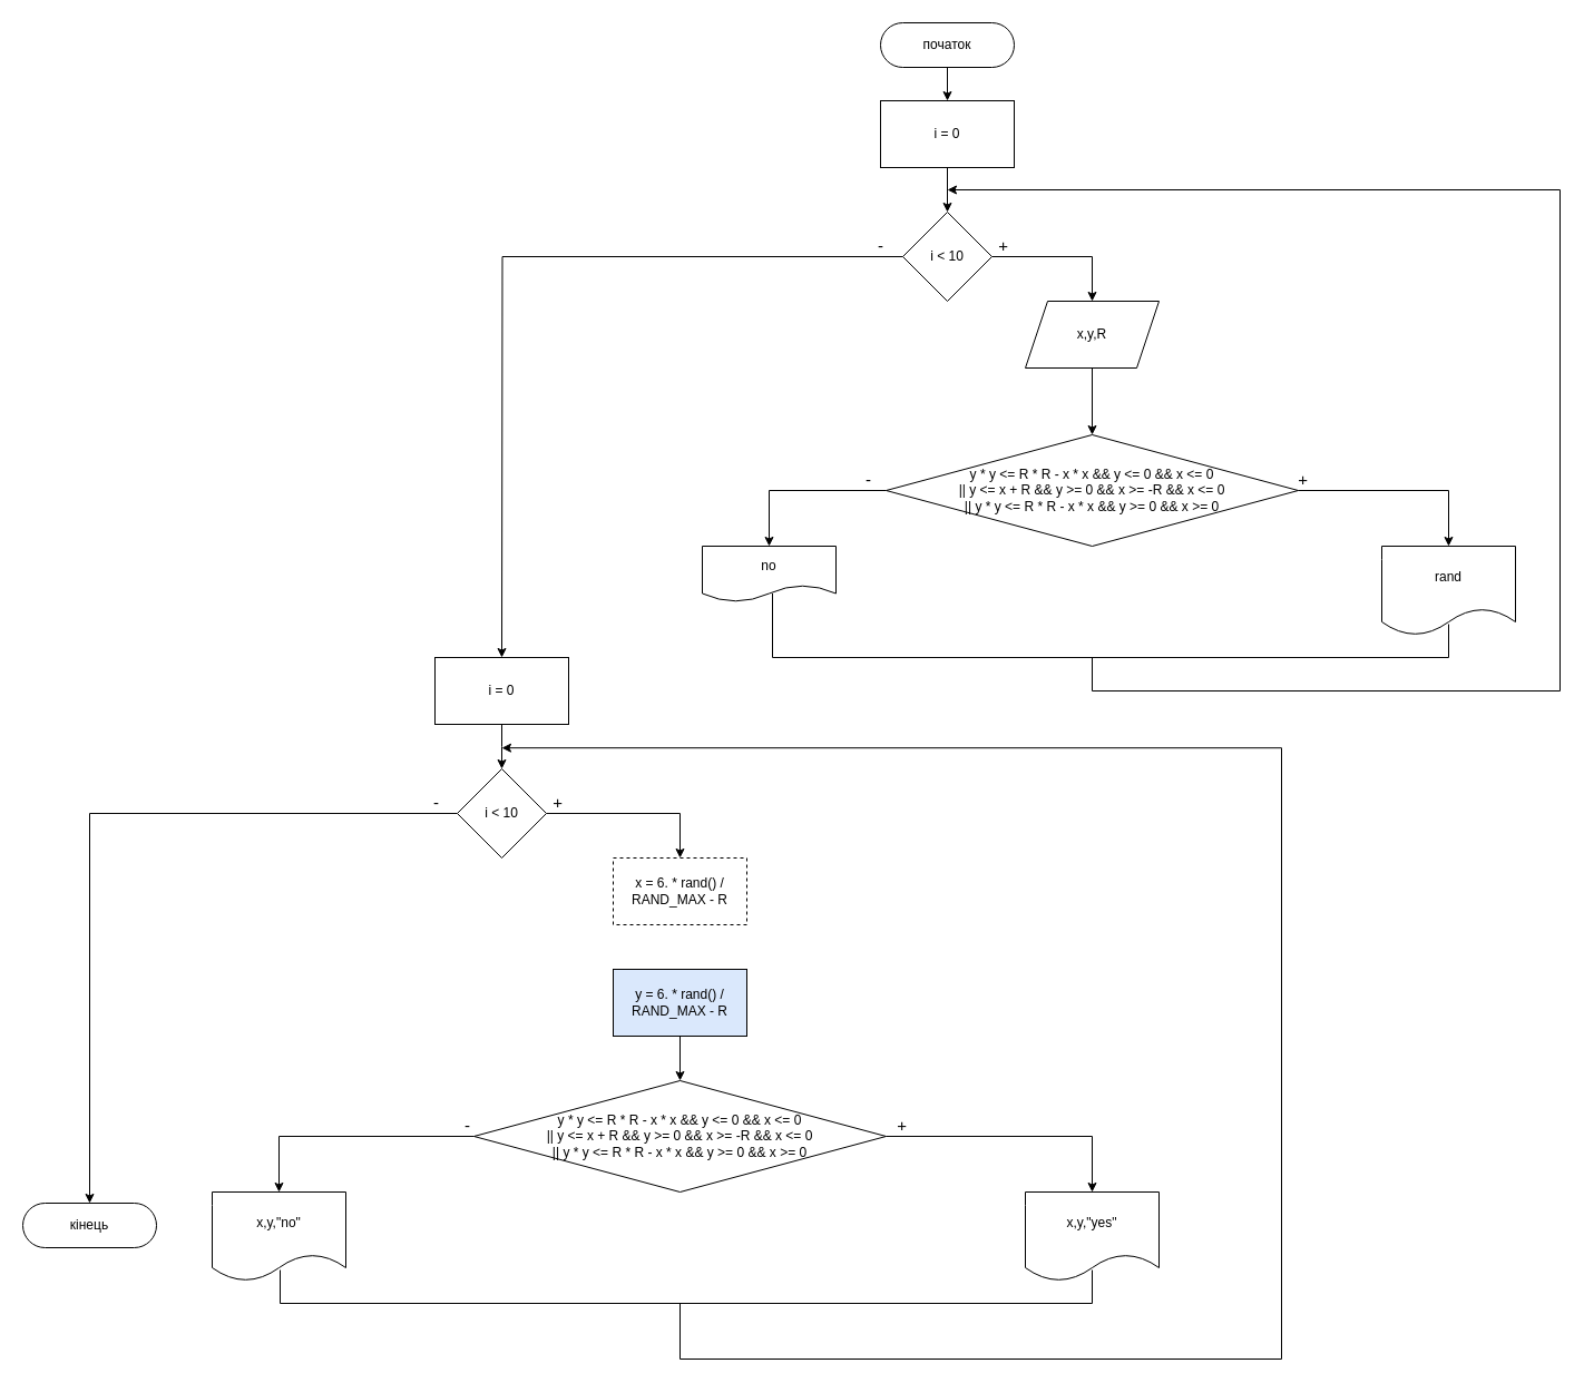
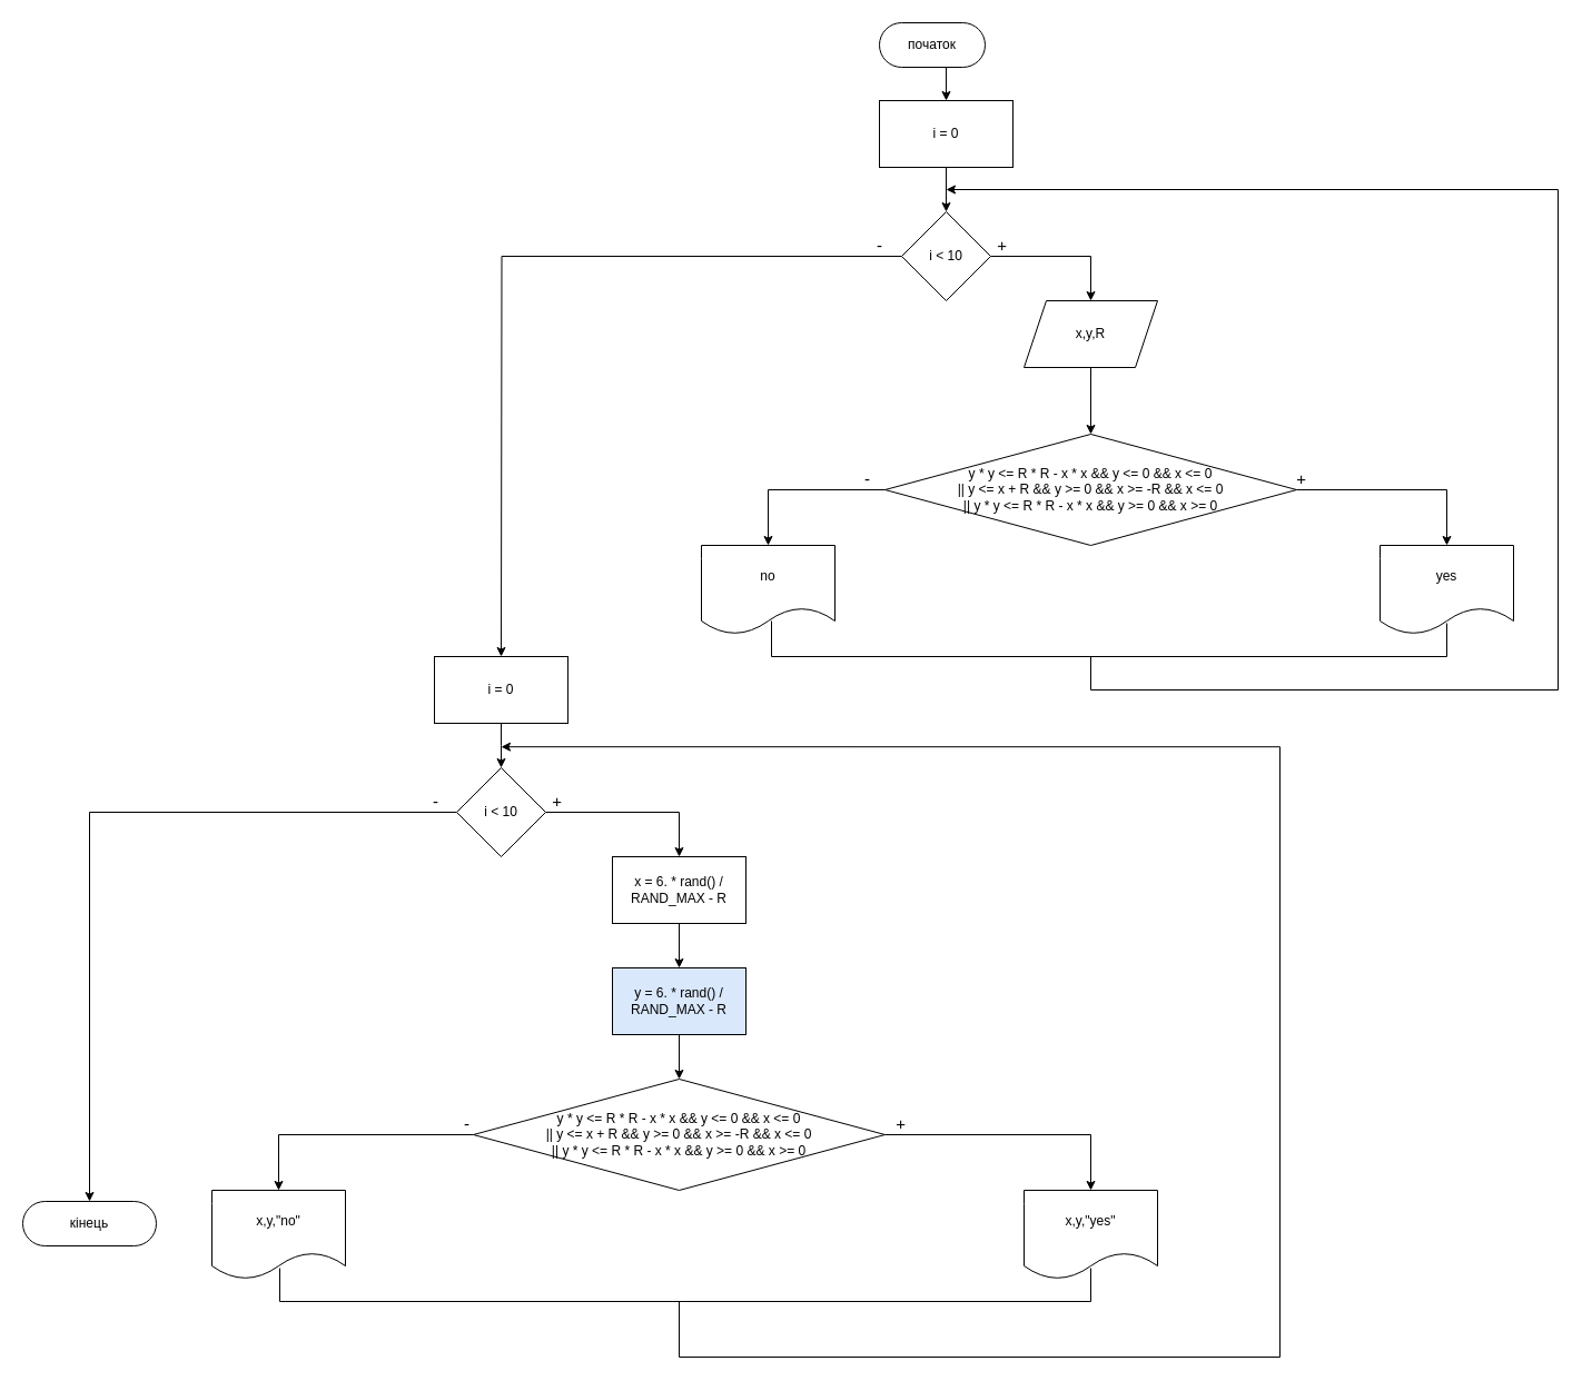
- <mxCell id="3" value="початок" style="rounded=1;whiteSpace=wrap;html=1;arcSize=50;" vertex="1" parent="1"><mxGeometry x="790" y="20" width="120" height="40" as="geometry" /></mxCell>
+ <mxCell id="3" value="початок" style="rounded=1;whiteSpace=wrap;html=1;arcSize=50;" vertex="1" parent="1"><mxGeometry x="790" y="20" width="95" height="40" as="geometry" /></mxCell>
- <mxCell id="14" value="no" style="shape=document;whiteSpace=wrap;html=1;boundedLbl=1;" vertex="1" parent="1"><mxGeometry x="630" y="490" width="120" height="50" as="geometry" /></mxCell>
+ <mxCell id="14" value="no" style="shape=document;whiteSpace=wrap;html=1;boundedLbl=1;" vertex="1" parent="1"><mxGeometry x="630" y="490" width="120" height="80" as="geometry" /></mxCell>
- <mxCell id="13" value="rand" style="shape=document;whiteSpace=wrap;html=1;boundedLbl=1;" vertex="1" parent="1"><mxGeometry x="1240" y="490" width="120" height="80" as="geometry" /></mxCell>
+ <mxCell id="13" value="yes" style="shape=document;whiteSpace=wrap;html=1;boundedLbl=1;" vertex="1" parent="1"><mxGeometry x="1240" y="490" width="120" height="80" as="geometry" /></mxCell>
- <mxCell id="19" value="x = 6. * rand() / RAND_MAX - R" style="rounded=0;whiteSpace=wrap;html=1;dashed=1;" vertex="1" parent="1"><mxGeometry x="550" y="770" width="120" height="60" as="geometry" /></mxCell>
+ <mxCell id="19" value="x = 6. * rand() / RAND_MAX - R" style="rounded=0;whiteSpace=wrap;html=1;" vertex="1" parent="1"><mxGeometry x="550" y="770" width="120" height="60" as="geometry" /></mxCell>
+ <mxCell id="18" value="" style="edgeStyle=orthogonalEdgeStyle;rounded=0;orthogonalLoop=1;jettySize=auto;html=1;" edge="1" parent="1" source="19" target="21"><mxGeometry relative="1" as="geometry" /></mxCell>
